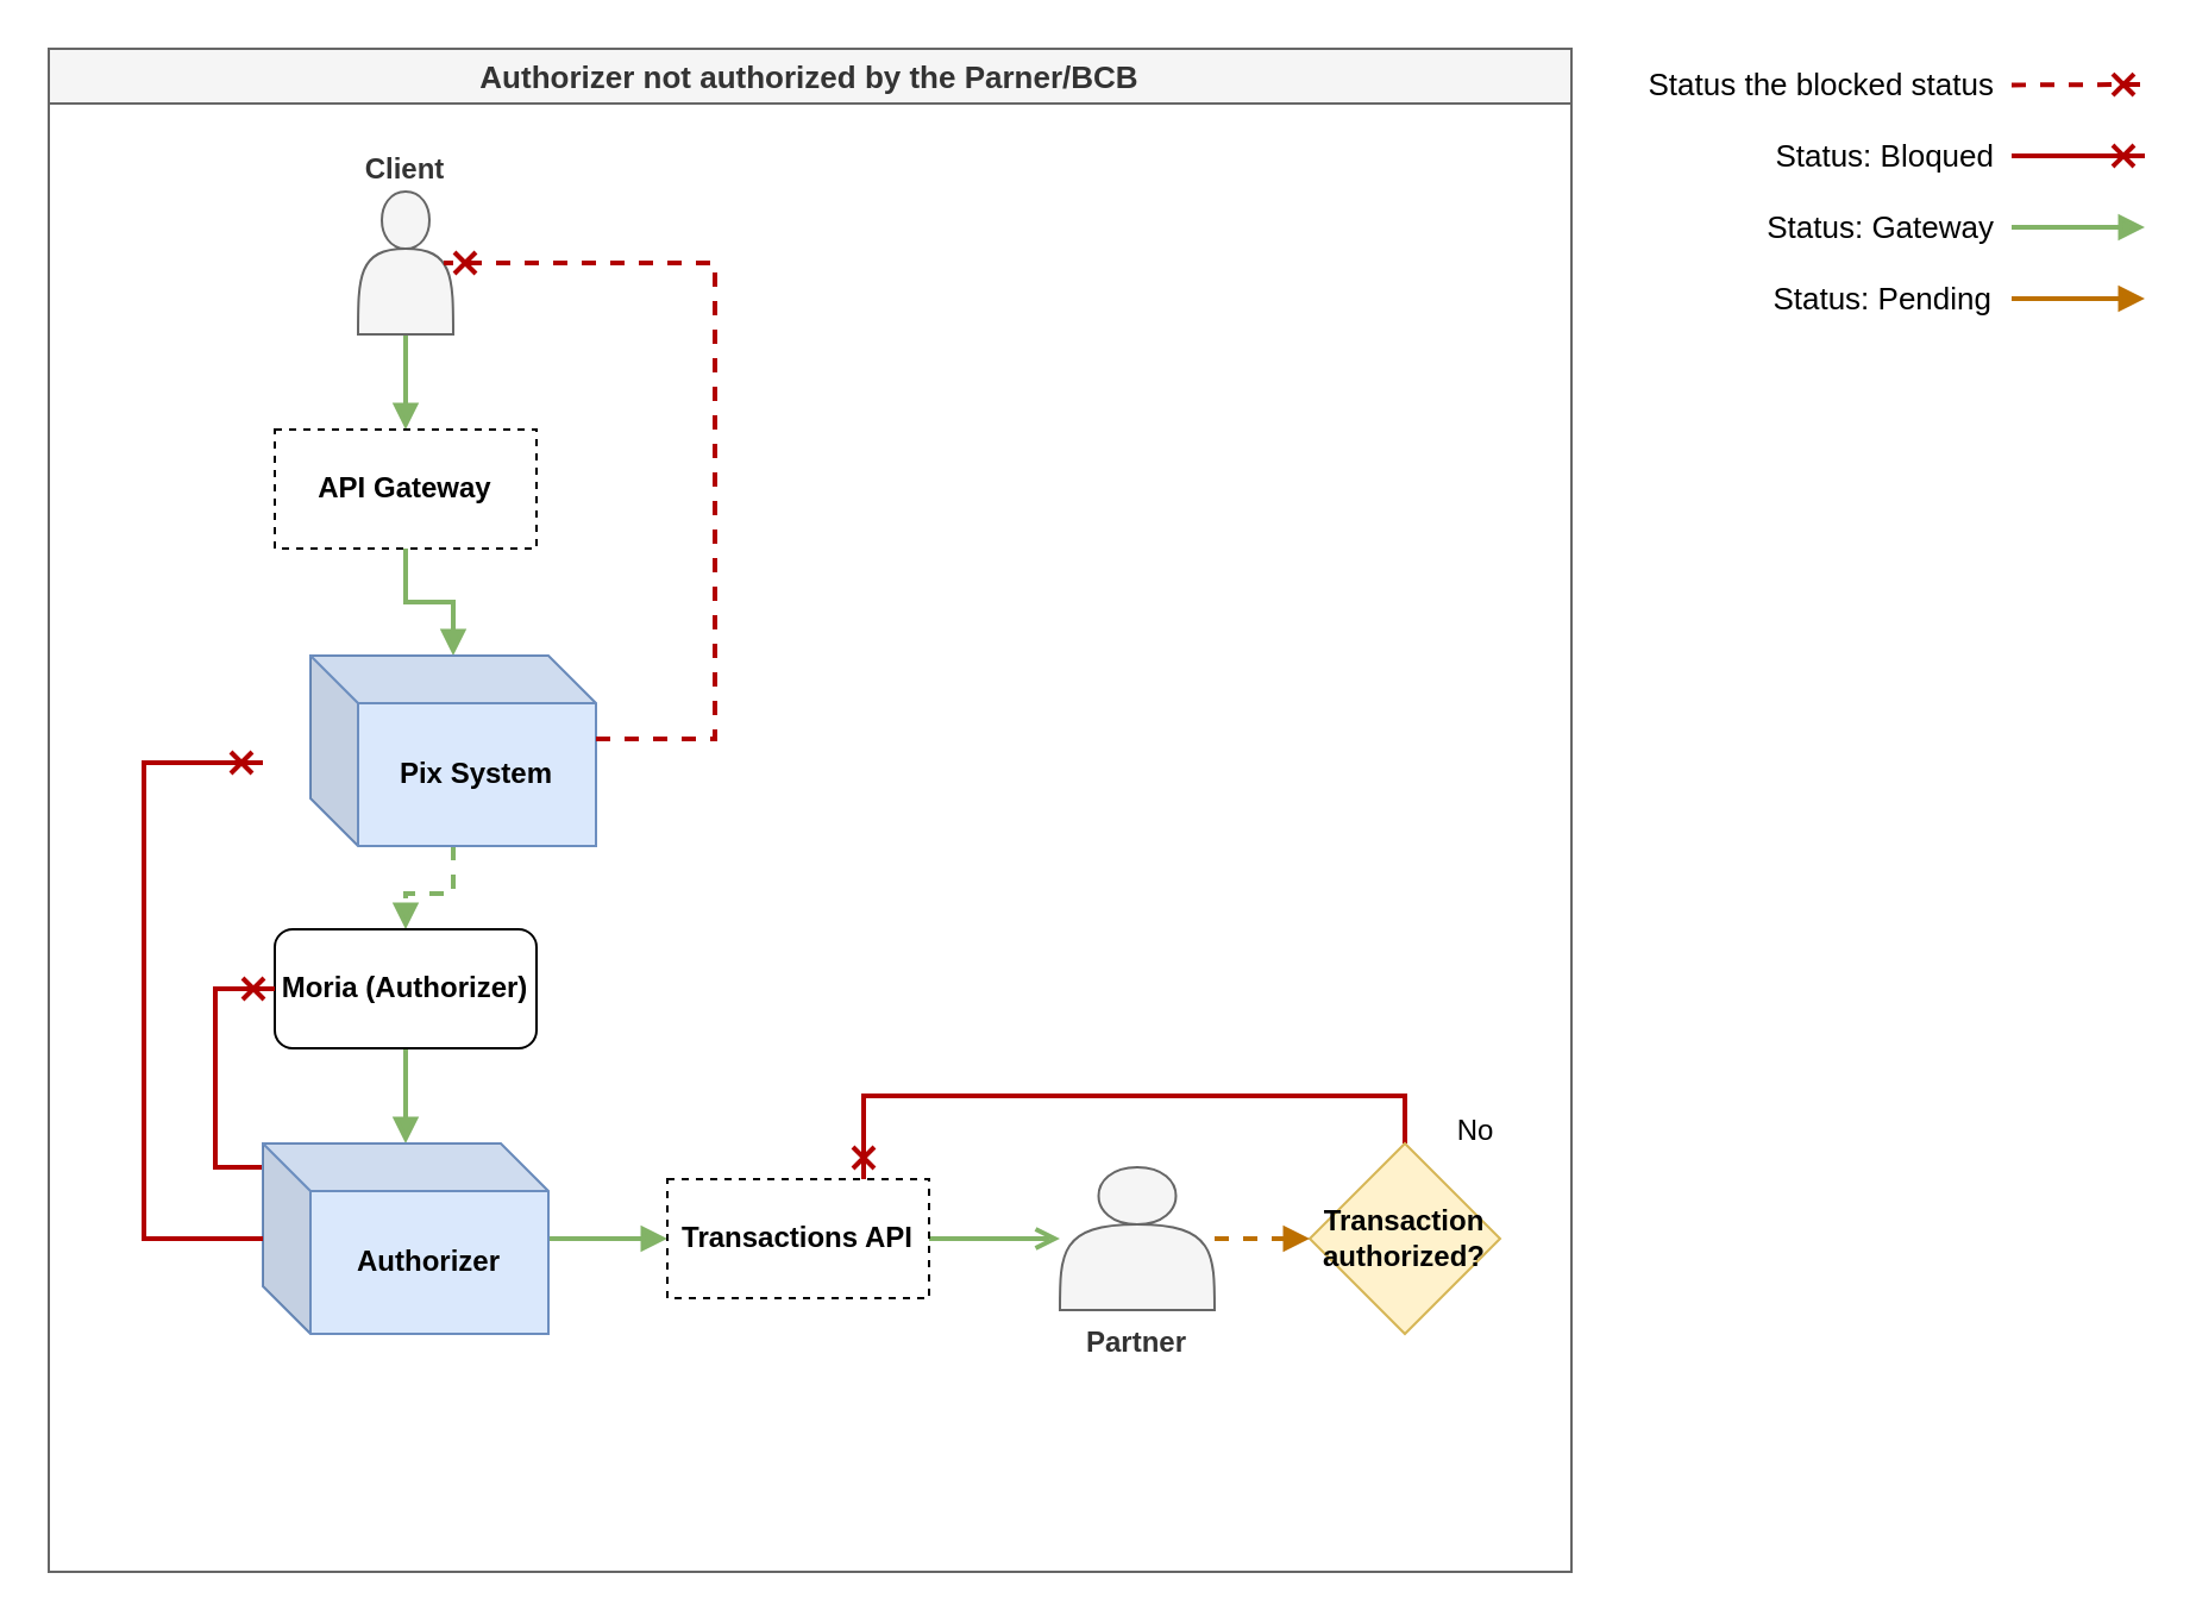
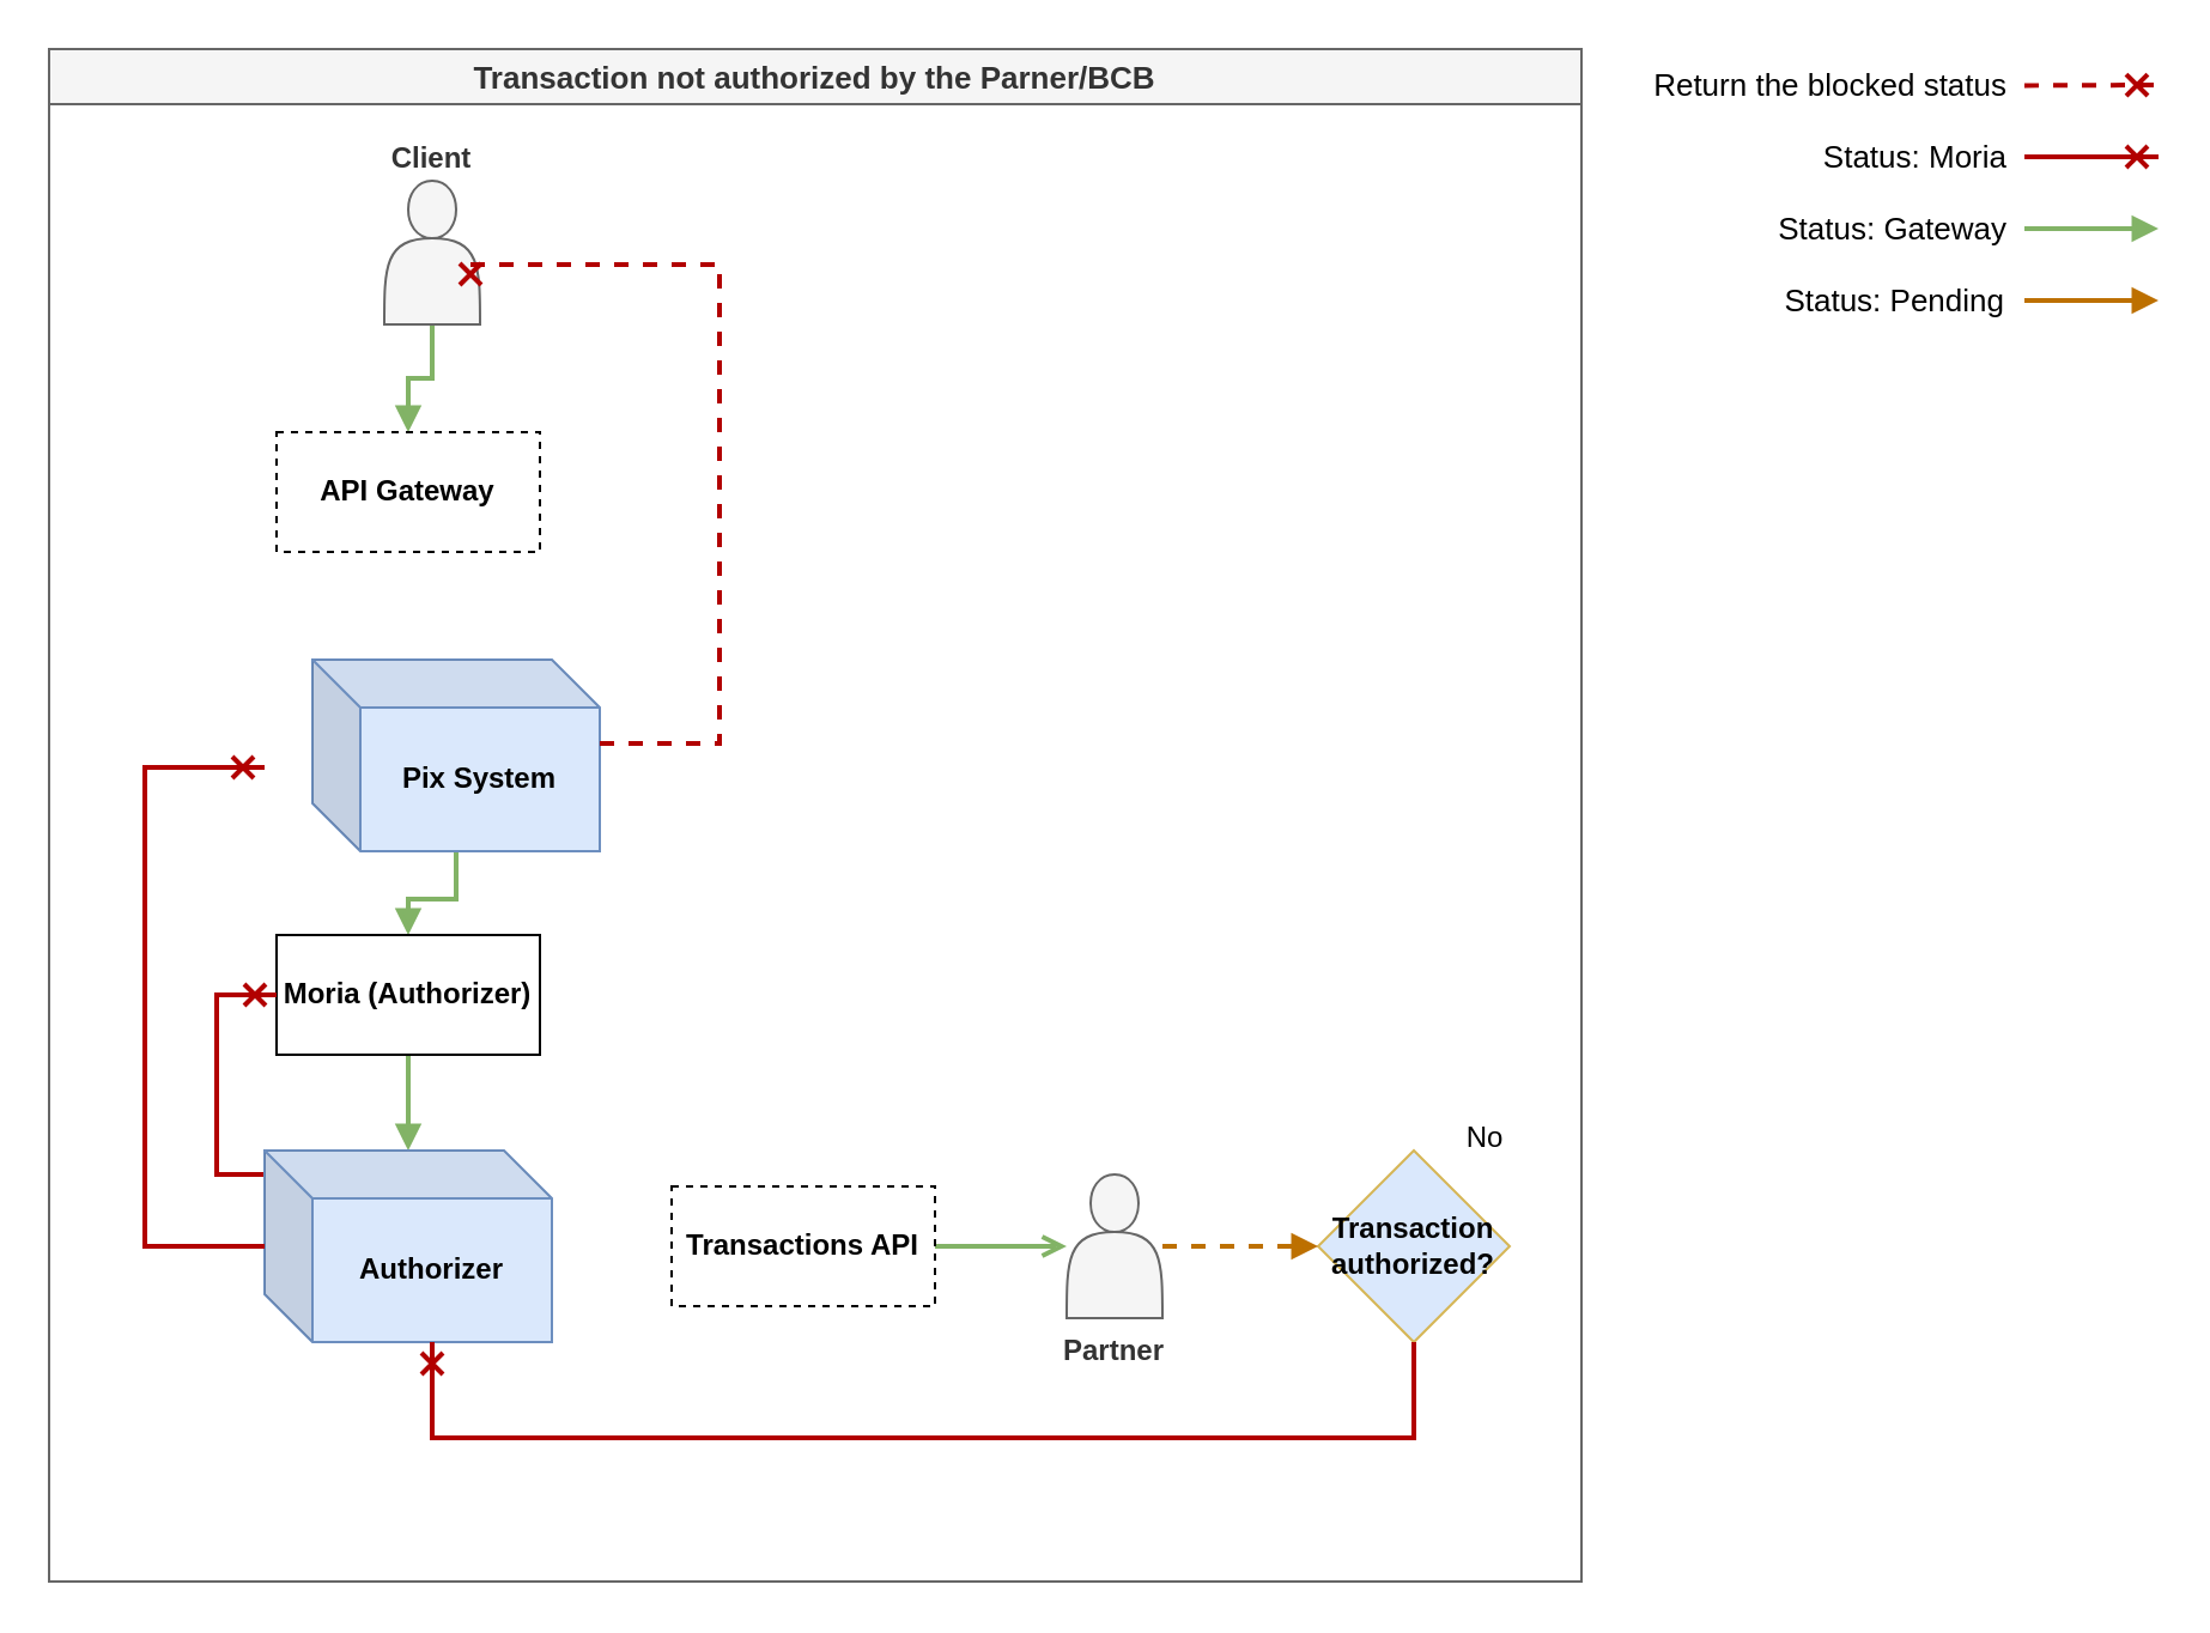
- <mxCell id="10" value="&lt;span style=&quot;font-size: 13px;&quot;&gt;Authorizer not authorized by the Parner/BCB&lt;/span&gt;" style="swimlane;whiteSpace=wrap;html=1;fillColor=#f5f5f5;fontColor=#333333;strokeColor=#666666;" vertex="1" parent="1"><mxGeometry x="20" y="20" width="640" height="640" as="geometry" /></mxCell>
+ <mxCell id="10" value="&lt;span style=&quot;font-size: 13px;&quot;&gt;Transaction not authorized by the Parner/BCB&lt;/span&gt;" style="swimlane;whiteSpace=wrap;html=1;fillColor=#f5f5f5;fontColor=#333333;strokeColor=#666666;" vertex="1" parent="1"><mxGeometry x="20" y="20" width="640" height="640" as="geometry" /></mxCell>
- <mxCell id="3" value="Status the blocked status" style="text;html=1;align=right;verticalAlign=middle;whiteSpace=wrap;rounded=0;fontSize=13;fontStyle=0" vertex="1" parent="1"><mxGeometry x="690" y="20" width="150" height="30" as="geometry" /></mxCell>
+ <mxCell id="3" value="Return the blocked status" style="text;html=1;align=right;verticalAlign=middle;whiteSpace=wrap;rounded=0;fontSize=13;fontStyle=0" vertex="1" parent="1"><mxGeometry x="690" y="20" width="150" height="30" as="geometry" /></mxCell>
- <mxCell id="7" value="Status: Bloqued" style="text;html=1;align=right;verticalAlign=middle;whiteSpace=wrap;rounded=0;fontSize=13;fontStyle=0" vertex="1" parent="1"><mxGeometry x="736" y="50" width="104" height="30" as="geometry" /></mxCell>
+ <mxCell id="7" value="Status: Moria" style="text;html=1;align=right;verticalAlign=middle;whiteSpace=wrap;rounded=0;fontSize=13;fontStyle=0" vertex="1" parent="1"><mxGeometry x="736" y="50" width="104" height="30" as="geometry" /></mxCell>
- <mxCell id="12" value="Client" style="shape=actor;whiteSpace=wrap;html=1;verticalAlign=bottom;labelPosition=center;verticalLabelPosition=top;align=center;fillColor=#f5f5f5;fontColor=#333333;strokeColor=#666666;fontStyle=1" vertex="1" parent="10"><mxGeometry x="130" y="60" width="40" height="60" as="geometry" /></mxCell>
+ <mxCell id="12" value="Client" style="shape=actor;whiteSpace=wrap;html=1;verticalAlign=bottom;labelPosition=center;verticalLabelPosition=top;align=center;fillColor=#f5f5f5;fontColor=#333333;strokeColor=#666666;fontStyle=1" vertex="1" parent="10"><mxGeometry x="140" y="55" width="40" height="60" as="geometry" /></mxCell>
- <mxCell id="13" value="" style="edgeStyle=orthogonalEdgeStyle;rounded=0;orthogonalLoop=1;jettySize=auto;html=1;fillColor=#d5e8d4;strokeColor=#82b366;strokeWidth=2;endArrow=block;endFill=1;" edge="1" parent="10" source="14" target="16"><mxGeometry relative="1" as="geometry" /></mxCell>
- <mxCell id="15" value="" style="edgeStyle=orthogonalEdgeStyle;rounded=0;orthogonalLoop=1;jettySize=auto;html=1;fillColor=#d5e8d4;strokeColor=#82b366;strokeWidth=2;endArrow=block;endFill=1;dashed=1;" edge="1" parent="10" source="16" target="18"><mxGeometry relative="1" as="geometry" /></mxCell>
+ <mxCell id="15" value="" style="edgeStyle=orthogonalEdgeStyle;rounded=0;orthogonalLoop=1;jettySize=auto;html=1;fillColor=#d5e8d4;strokeColor=#82b366;strokeWidth=2;endArrow=block;endFill=1;" edge="1" parent="10" source="16" target="18"><mxGeometry relative="1" as="geometry" /></mxCell>
- <mxCell id="18" value="Moria (Authorizer)" style="whiteSpace=wrap;html=1;fontStyle=1;rounded=1;" vertex="1" parent="10"><mxGeometry x="95" y="370" width="110" height="50" as="geometry" /></mxCell>
+ <mxCell id="18" value="Moria (Authorizer)" style="rounded=0;whiteSpace=wrap;html=1;fontStyle=1" vertex="1" parent="10"><mxGeometry x="95" y="370" width="110" height="50" as="geometry" /></mxCell>
- <mxCell id="22" style="edgeStyle=orthogonalEdgeStyle;rounded=0;orthogonalLoop=1;jettySize=auto;html=1;entryX=0.75;entryY=0;entryDx=0;entryDy=0;fillColor=#e51400;strokeColor=#B20000;strokeWidth=2;endArrow=cross;endFill=0;" edge="1" parent="10" source="23" target="26"><mxGeometry relative="1" as="geometry"><Array as="points"><mxPoint x="570" y="440" /><mxPoint x="343" y="440" /></Array></mxGeometry></mxCell>
- <mxCell id="19" value="" style="edgeStyle=orthogonalEdgeStyle;rounded=0;orthogonalLoop=1;jettySize=auto;html=1;fillColor=#d5e8d4;strokeColor=#82b366;strokeWidth=2;endArrow=block;endFill=1;" edge="1" parent="10" source="21" target="26"><mxGeometry relative="1" as="geometry" /></mxCell>
- <mxCell id="28" value="Partner" style="shape=actor;whiteSpace=wrap;html=1;verticalAlign=top;labelPosition=center;verticalLabelPosition=bottom;align=center;fillColor=#f5f5f5;fontColor=#333333;strokeColor=#666666;fontStyle=1" vertex="1" parent="10"><mxGeometry x="425" y="470" width="65" height="60" as="geometry" /></mxCell>
+ <mxCell id="28" value="Partner" style="shape=actor;whiteSpace=wrap;html=1;verticalAlign=top;labelPosition=center;verticalLabelPosition=bottom;align=center;fillColor=#f5f5f5;fontColor=#333333;strokeColor=#666666;fontStyle=1" vertex="1" parent="10"><mxGeometry x="425" y="470" width="40" height="60" as="geometry" /></mxCell>
- <mxCell id="23" value="&lt;div&gt;&lt;b&gt;Transaction authorized?&lt;/b&gt;&lt;/div&gt;" style="rhombus;whiteSpace=wrap;html=1;fillColor=#fff2cc;strokeColor=#d6b656;" vertex="1" parent="10"><mxGeometry x="530" y="460" width="80" height="80" as="geometry" /></mxCell>
+ <mxCell id="23" value="&lt;div&gt;&lt;b&gt;Transaction authorized?&lt;/b&gt;&lt;/div&gt;" style="rhombus;whiteSpace=wrap;html=1;fillColor=#dae8fc;strokeColor=#d6b656;" vertex="1" parent="10"><mxGeometry x="530" y="460" width="80" height="80" as="geometry" /></mxCell>
+ <mxCell id="29" style="edgeStyle=orthogonalEdgeStyle;rounded=0;orthogonalLoop=1;jettySize=auto;html=1;entryX=0;entryY=0;entryDx=70;entryDy=80;entryPerimeter=0;fillColor=#e51400;strokeColor=#B20000;strokeWidth=2;endArrow=cross;endFill=0;" edge="1" parent="10" source="23" target="21"><mxGeometry relative="1" as="geometry"><Array as="points"><mxPoint x="570" y="580" /><mxPoint x="160" y="580" /></Array></mxGeometry></mxCell>
